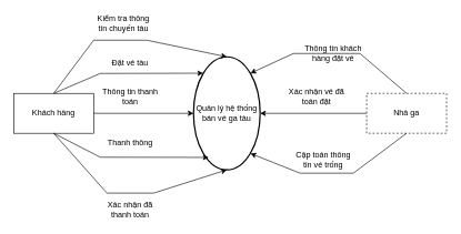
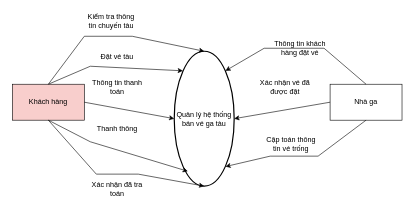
- <mxCell id="19" value="Xác nhận vé đã toán đặt" style="text;html=1;align=center;verticalAlign=middle;whiteSpace=wrap;rounded=0;" vertex="1" parent="1"><mxGeometry x="430" y="130" width="90" height="30" as="geometry" /></mxCell>
+ <mxCell id="19" value="Xác nhận vé đã được đặt" style="text;html=1;align=center;verticalAlign=middle;whiteSpace=wrap;rounded=0;" vertex="1" parent="1"><mxGeometry x="430" y="130" width="90" height="30" as="geometry" /></mxCell>
- <mxCell id="2" value="Khách hàng" style="rounded=0;whiteSpace=wrap;html=1;" vertex="1" parent="1"><mxGeometry x="20" y="140" width="120" height="60" as="geometry" /></mxCell>
+ <mxCell id="2" value="Khách hàng" style="rounded=0;whiteSpace=wrap;html=1;fillColor=#f8cecc;" vertex="1" parent="1"><mxGeometry x="20" y="140" width="120" height="60" as="geometry" /></mxCell>
- <mxCell id="4" value="Quản lý hệ thống bán vé ga tàu" style="strokeWidth=2;html=1;shape=mxgraph.flowchart.start_2;whiteSpace=wrap;" vertex="1" parent="1"><mxGeometry x="290" y="85" width="100" height="170" as="geometry" /></mxCell>
+ <mxCell id="4" value="Quản lý hệ thống bán vé ga tàu" style="strokeWidth=2;html=1;shape=mxgraph.flowchart.start_2;whiteSpace=wrap;" vertex="1" parent="1"><mxGeometry x="290" y="85" width="100" height="225" as="geometry" /></mxCell>
- <mxCell id="3" value="Nhà ga" style="rounded=0;whiteSpace=wrap;html=1;dashed=1;" vertex="1" parent="1"><mxGeometry x="550" y="140" width="120" height="60" as="geometry" /></mxCell>
+ <mxCell id="3" value="Nhà ga" style="rounded=0;whiteSpace=wrap;html=1;" vertex="1" parent="1"><mxGeometry x="550" y="140" width="120" height="60" as="geometry" /></mxCell>
- <mxCell id="14" value="Xác nhận đã thanh toán" style="text;html=1;align=center;verticalAlign=middle;whiteSpace=wrap;rounded=0;" vertex="1" parent="1"><mxGeometry x="150" y="300" width="90" height="30" as="geometry" /></mxCell>
+ <mxCell id="14" value="Xác nhận đã tra toán" style="text;html=1;align=center;verticalAlign=middle;whiteSpace=wrap;rounded=0;" vertex="1" parent="1"><mxGeometry x="150" y="300" width="90" height="30" as="geometry" /></mxCell>
